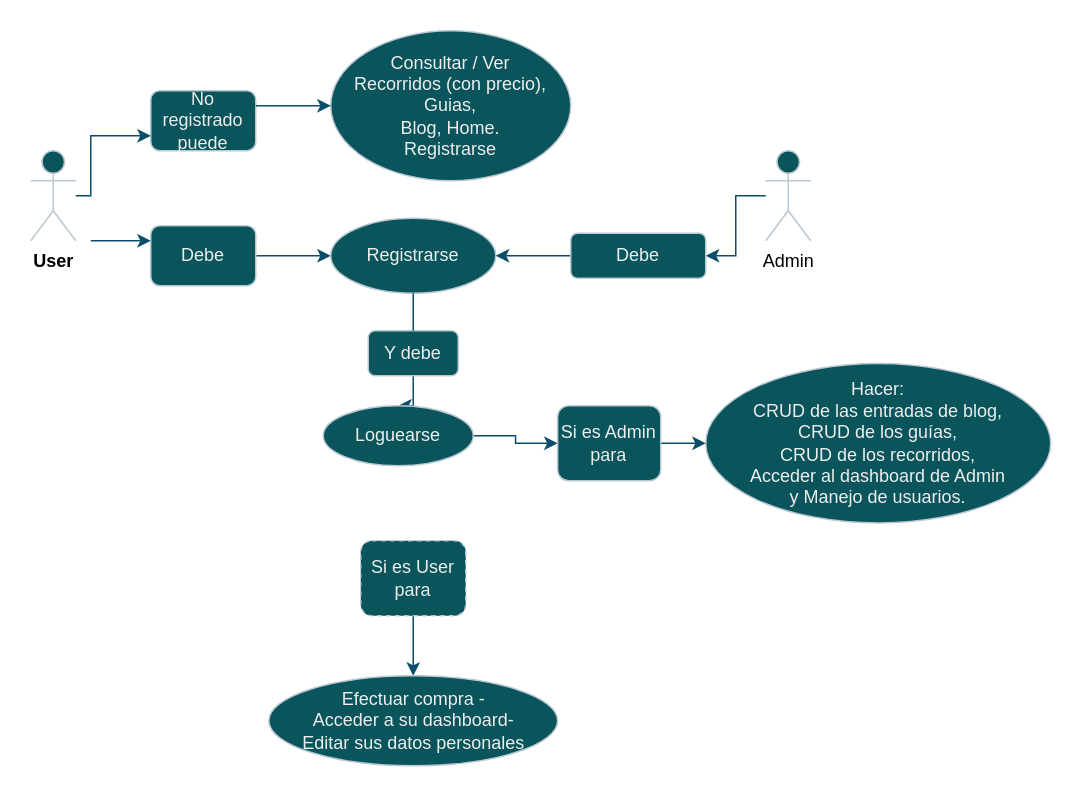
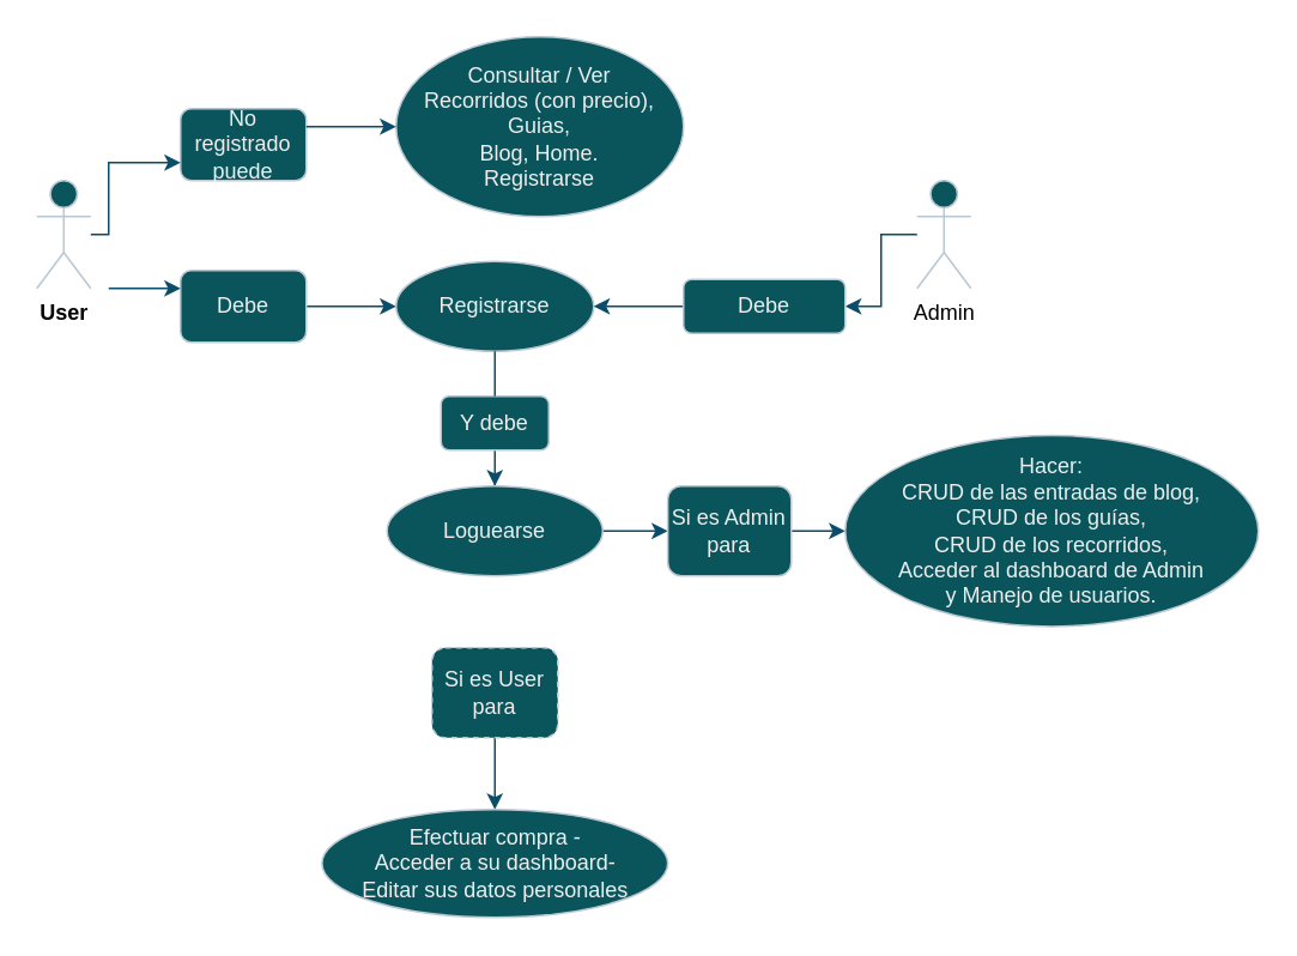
- <mxCell id="19" value="Loguearse" style="ellipse;whiteSpace=wrap;html=1;labelBackgroundColor=none;fillColor=#09555B;strokeColor=#BAC8D3;fontColor=#EEEEEE;" vertex="1" parent="1"><mxGeometry x="215" y="270" width="100" height="40" as="geometry" /></mxCell>
+ <mxCell id="19" value="Loguearse" style="ellipse;whiteSpace=wrap;html=1;labelBackgroundColor=none;fillColor=#09555B;strokeColor=#BAC8D3;fontColor=#EEEEEE;" vertex="1" parent="1"><mxGeometry x="215" y="270" width="120" height="50" as="geometry" /></mxCell>
